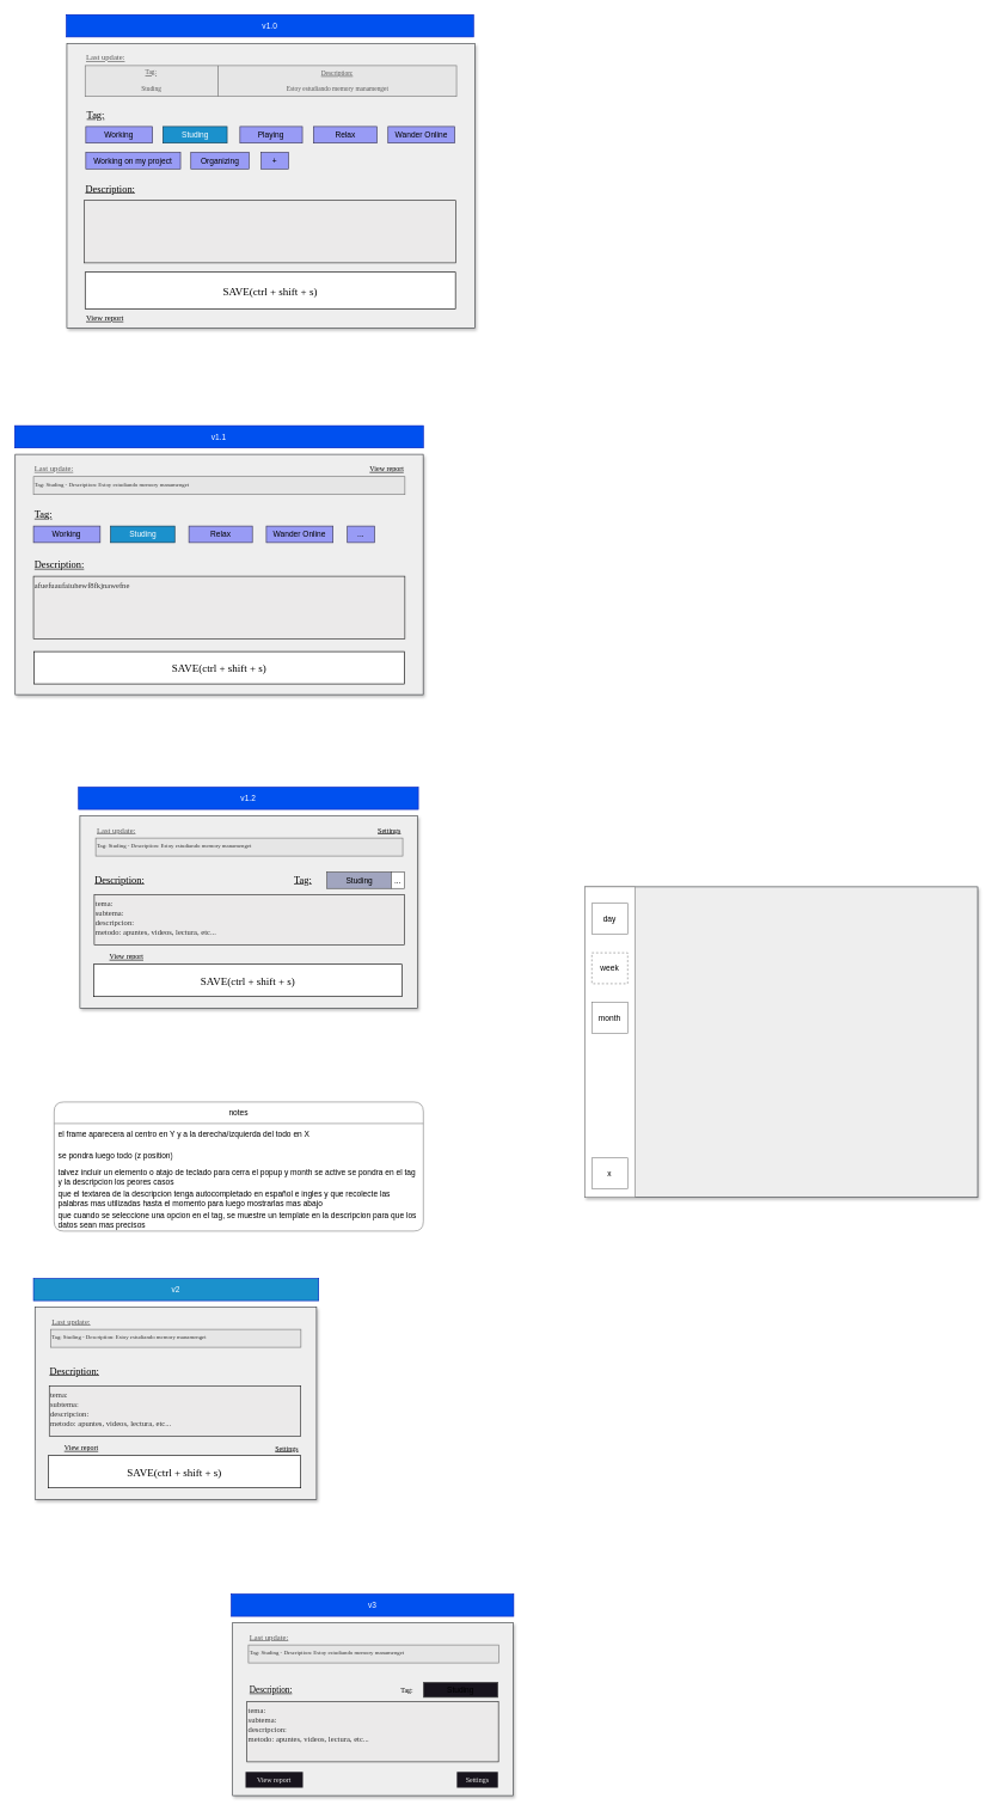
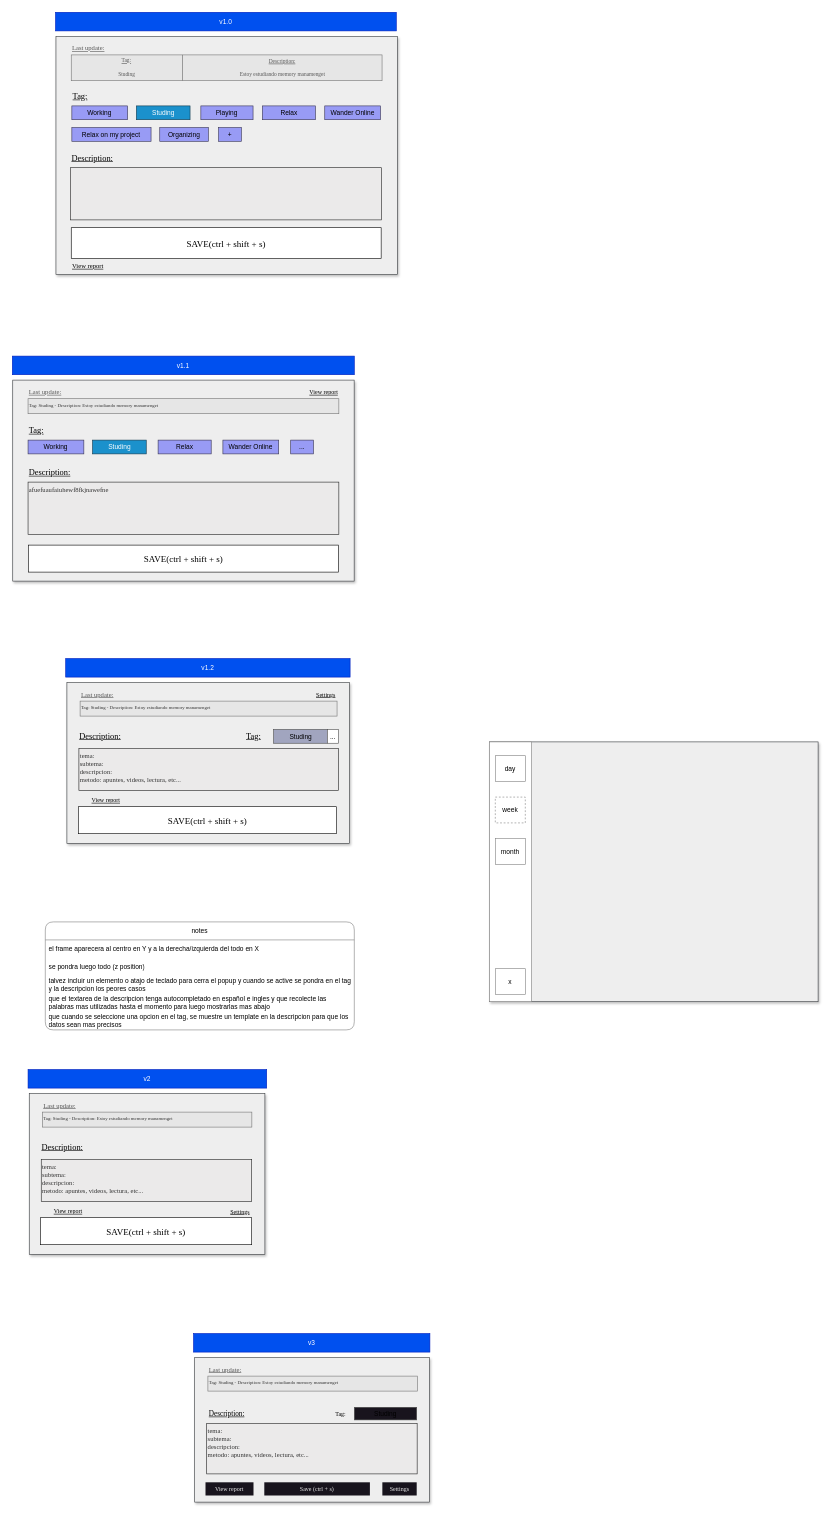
- <mxCell id="17" value="Working on my project" style="rounded=1;whiteSpace=wrap;html=1;shadow=0;strokeColor=#383452;fontFamily=Helvetica;fontSize=11;fillColor=#989BF5;arcSize=0;" parent="15" vertex="1"><mxGeometry y="66" width="132" height="23" as="geometry" /></mxCell>
+ <mxCell id="17" value="Relax on my project" style="rounded=1;whiteSpace=wrap;html=1;shadow=0;strokeColor=#383452;fontFamily=Helvetica;fontSize=11;fillColor=#989BF5;arcSize=0;" parent="15" vertex="1"><mxGeometry y="66" width="132" height="23" as="geometry" /></mxCell>
- <mxCell id="61" value="talvez incluir un elemento o atajo de teclado para cerra el popup y month se active se pondra en el tag y la descripcion los peores casos" style="text;strokeColor=none;fillColor=none;align=left;verticalAlign=middle;spacingLeft=4;spacingRight=4;overflow=hidden;points=[[0,0.5],[1,0.5]];portConstraint=eastwest;rotatable=0;whiteSpace=wrap;html=1;fontSize=11;fontFamily=Helvetica;fontColor=default;" parent="58" vertex="1"><mxGeometry y="90" width="515" height="30" as="geometry" /></mxCell>
+ <mxCell id="61" value="talvez incluir un elemento o atajo de teclado para cerra el popup y cuando se active se pondra en el tag y la descripcion los peores casos" style="text;strokeColor=none;fillColor=none;align=left;verticalAlign=middle;spacingLeft=4;spacingRight=4;overflow=hidden;points=[[0,0.5],[1,0.5]];portConstraint=eastwest;rotatable=0;whiteSpace=wrap;html=1;fontSize=11;fontFamily=Helvetica;fontColor=default;" parent="58" vertex="1"><mxGeometry y="90" width="515" height="30" as="geometry" /></mxCell>
- <mxCell id="71" value="v2" style="rounded=0;whiteSpace=wrap;html=1;shadow=0;strokeColor=#001DBC;fontFamily=Helvetica;fontSize=11;fillColor=#1b91cc;fontColor=#ffffff;" parent="1" vertex="1"><mxGeometry x="46.25" y="1782" width="397.75" height="31" as="geometry" /></mxCell>
+ <mxCell id="71" value="v2" style="rounded=0;whiteSpace=wrap;html=1;shadow=0;strokeColor=#001DBC;fontFamily=Helvetica;fontSize=11;fillColor=#0050ef;fontColor=#ffffff;" parent="1" vertex="1"><mxGeometry x="46.25" y="1782" width="397.75" height="31" as="geometry" /></mxCell>
+ <mxCell id="89" value="Save (ctrl + s)" style="text;html=1;align=center;verticalAlign=middle;whiteSpace=wrap;rounded=0;fontSize=10;fontFamily=Lucida Console;fontStyle=0;fillColor=#18141D;fontColor=#F0F0F0;strokeColor=none;" vertex="1" parent="1"><mxGeometry x="440" y="2470" width="176" height="22" as="geometry" /></mxCell>
